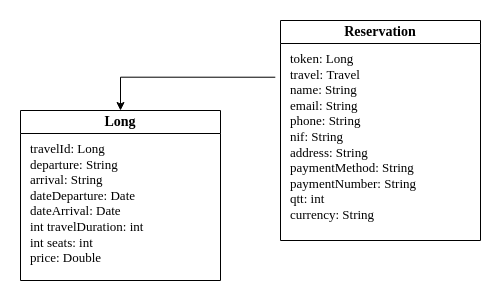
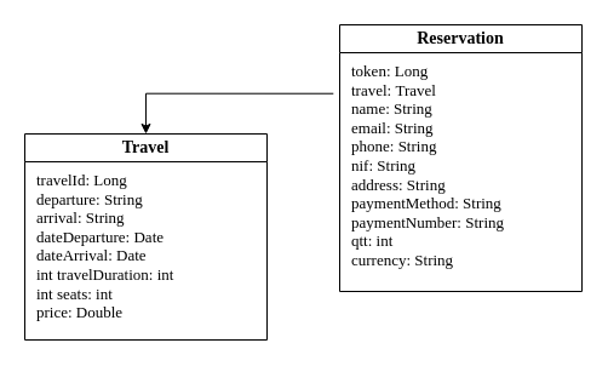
- <mxCell id="2" value="Long" style="swimlane;whiteSpace=wrap;html=1;rounded=0;shadow=0;strokeColor=default;strokeWidth=1;align=center;verticalAlign=middle;fontFamily=Tahoma;fontSize=14;fontColor=default;fontStyle=1;fillColor=default;" vertex="1" parent="1"><mxGeometry x="20" y="110" width="200" height="170" as="geometry" /></mxCell>
+ <mxCell id="2" value="Travel" style="swimlane;whiteSpace=wrap;html=1;rounded=0;shadow=0;strokeColor=default;strokeWidth=1;align=center;verticalAlign=middle;fontFamily=Tahoma;fontSize=14;fontColor=default;fontStyle=1;fillColor=default;" vertex="1" parent="1"><mxGeometry x="20" y="110" width="200" height="170" as="geometry" /></mxCell>
